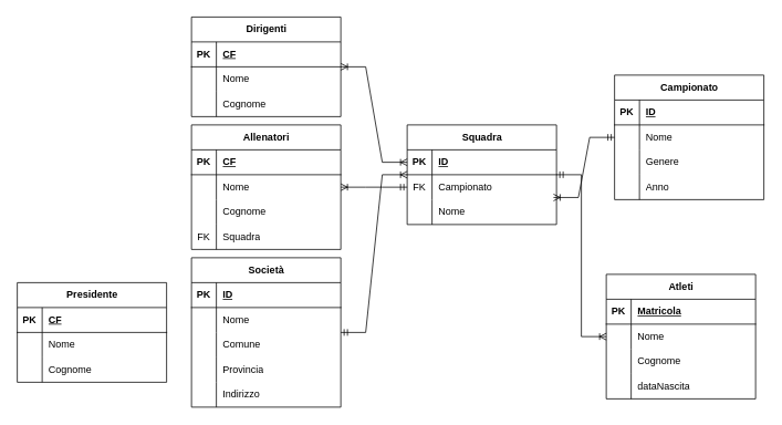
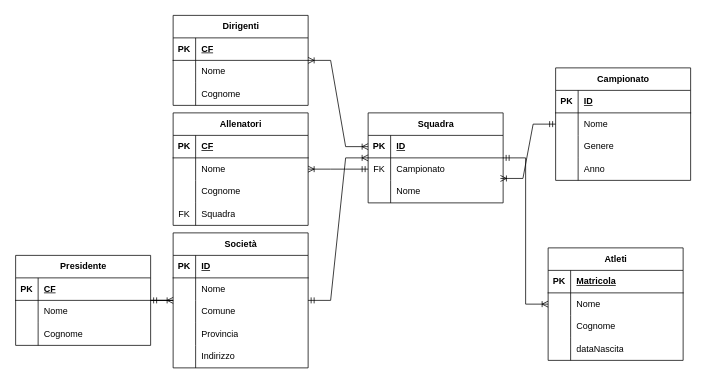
+ <mxCell id="88" value="" style="edgeStyle=entityRelationEdgeStyle;fontSize=12;html=1;endArrow=ERoneToMany;startArrow=ERmandOne;rounded=0;" parent="1" source="78" target="2" edge="1"><mxGeometry width="100" height="100" relative="1" as="geometry"><mxPoint x="240" y="250" as="sourcePoint" /><mxPoint x="340" y="150" as="targetPoint" /></mxGeometry></mxCell>
